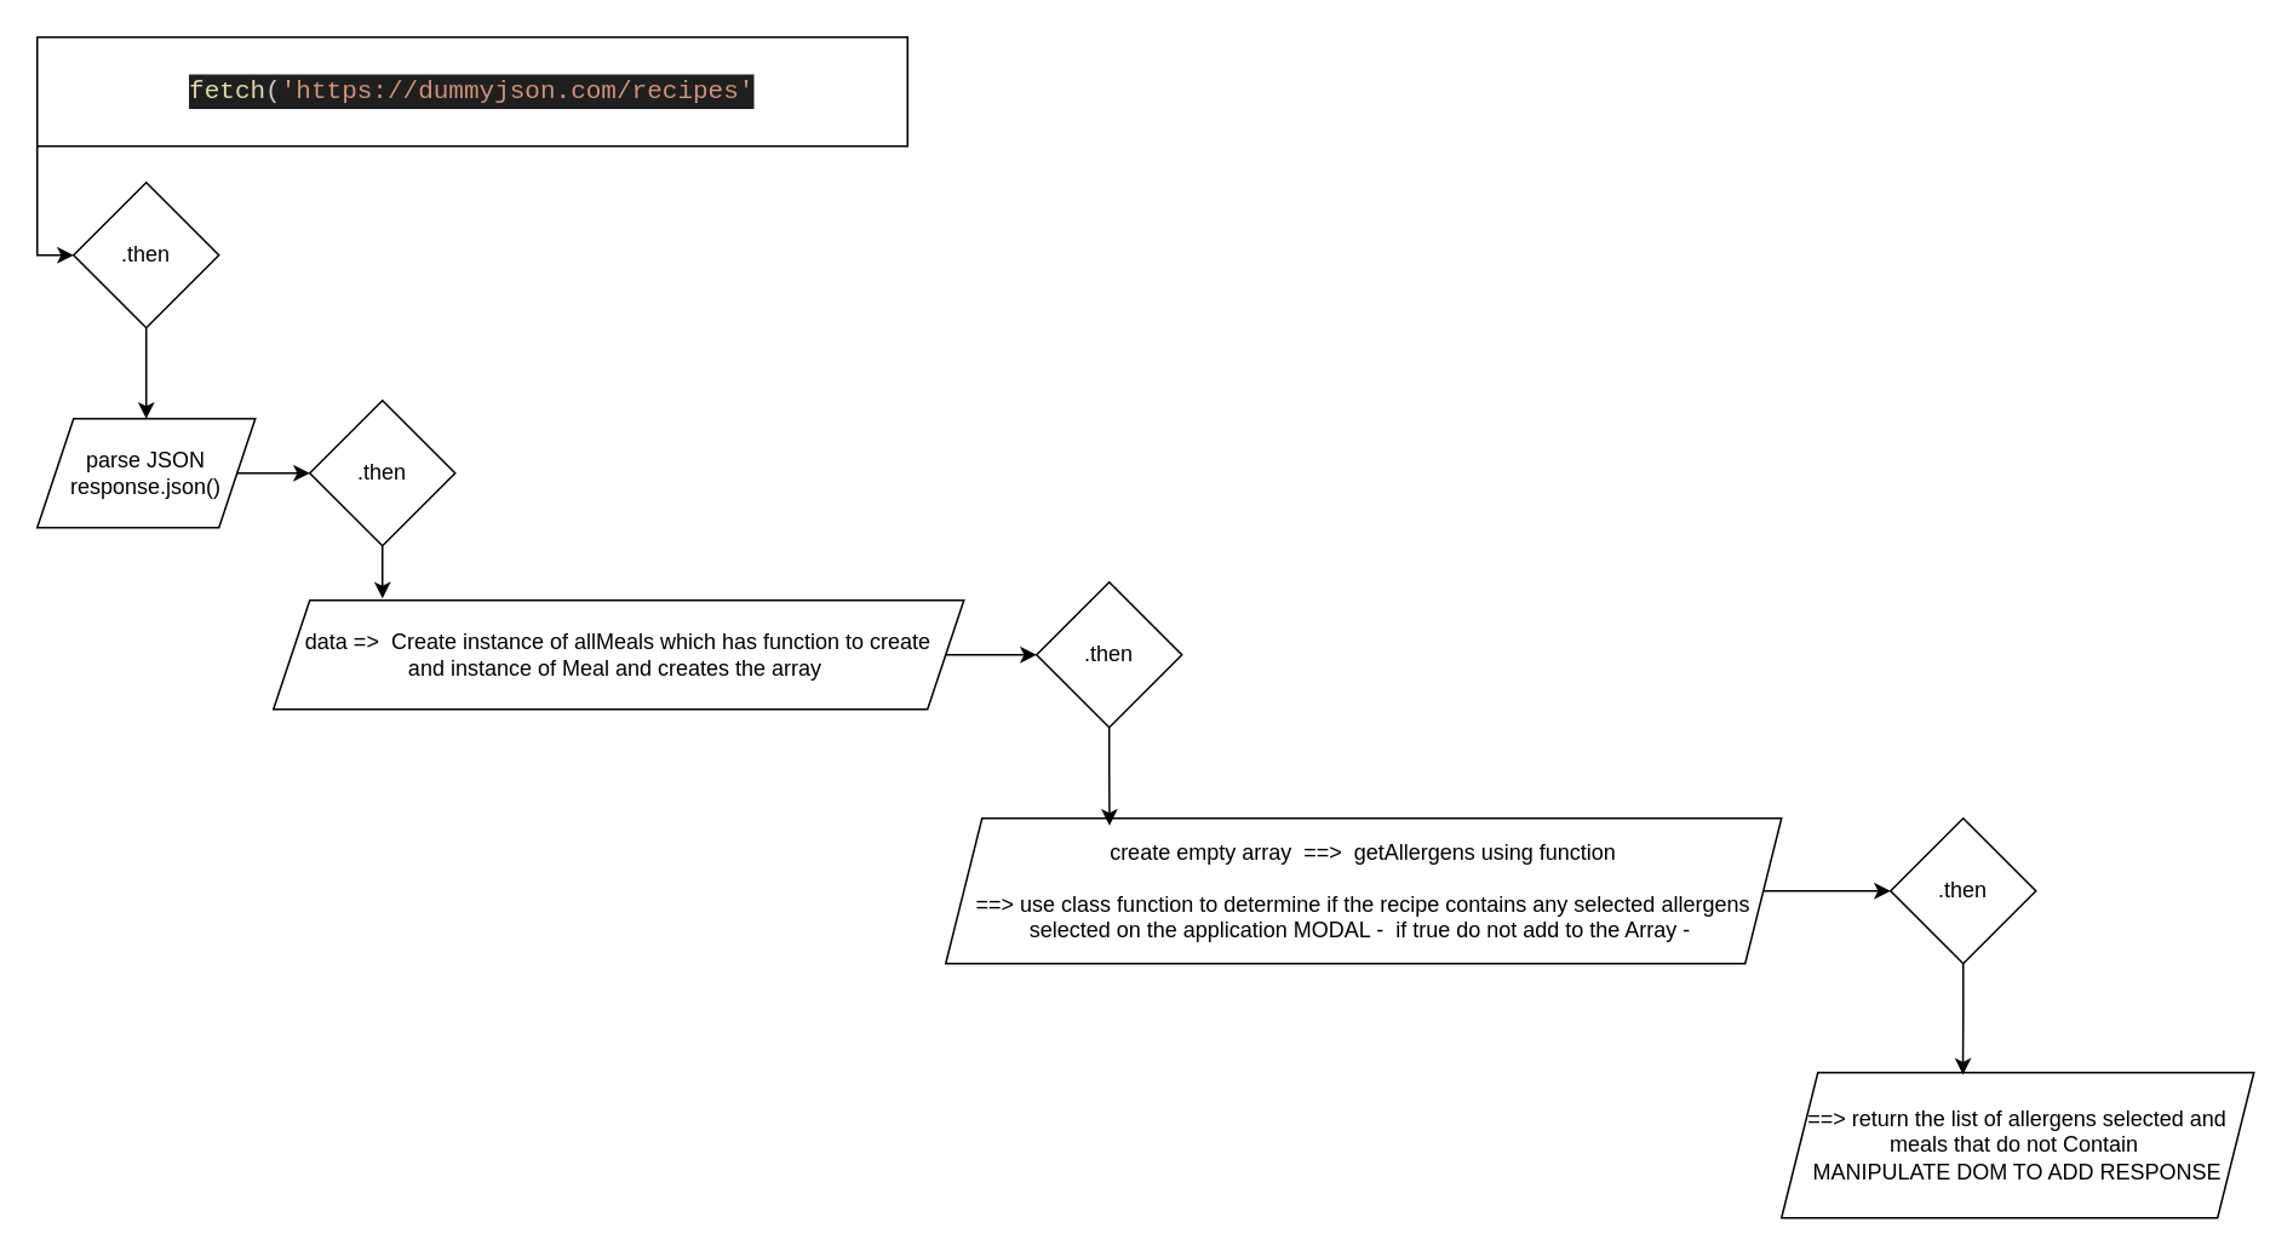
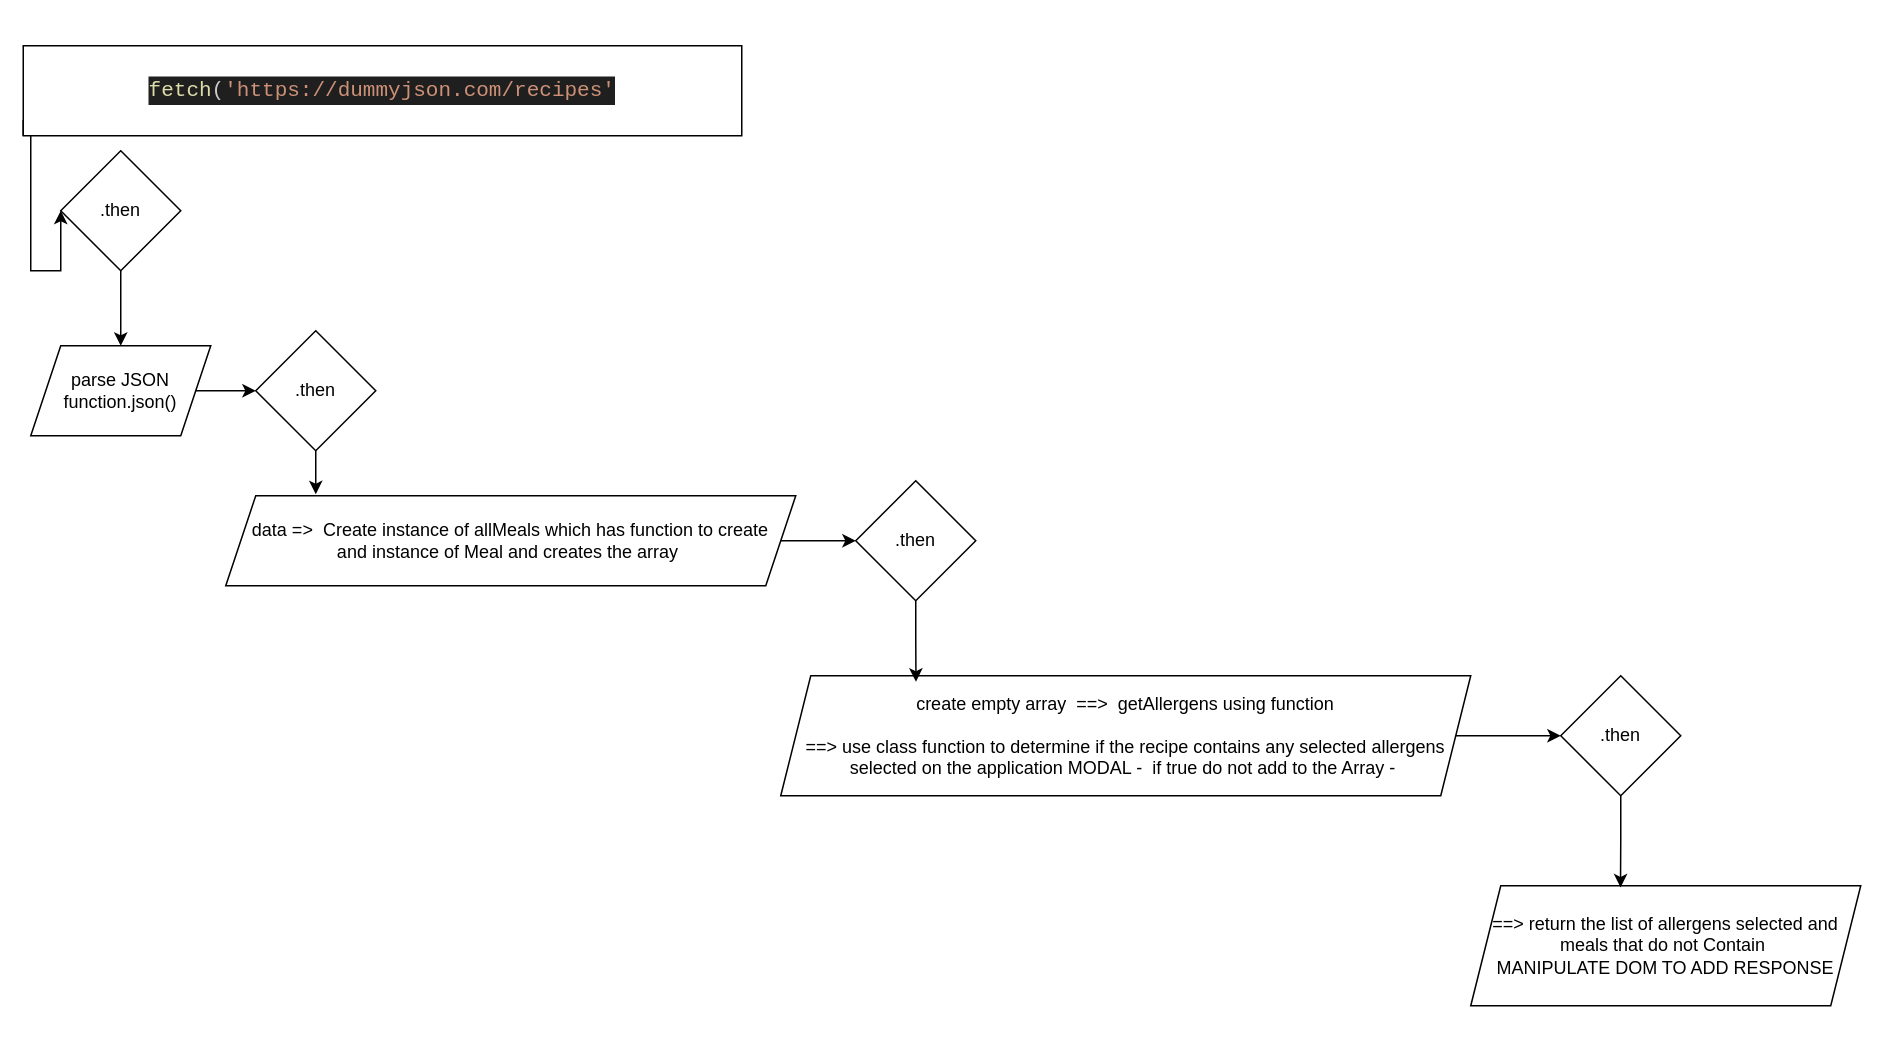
- <mxCell id="3" value="&lt;div style=&quot;color: rgb(204, 204, 204); background-color: rgb(31, 31, 31); font-family: Consolas, &amp;quot;Courier New&amp;quot;, monospace; font-size: 14px; line-height: 19px; white-space: pre;&quot;&gt;&lt;span style=&quot;color: #dcdcaa;&quot;&gt;fetch&lt;/span&gt;(&lt;span style=&quot;color: #ce9178;&quot;&gt;'https://dummyjson.com/recipes'&lt;/span&gt;&lt;/div&gt;" style="rounded=0;whiteSpace=wrap;html=1;" parent="1" vertex="1"><mxGeometry x="20" y="20" width="479" height="60" as="geometry" /></mxCell>
+ <mxCell id="3" value="&lt;div style=&quot;color: rgb(204, 204, 204); background-color: rgb(31, 31, 31); font-family: Consolas, &amp;quot;Courier New&amp;quot;, monospace; font-size: 14px; line-height: 19px; white-space: pre;&quot;&gt;&lt;span style=&quot;color: #dcdcaa;&quot;&gt;fetch&lt;/span&gt;(&lt;span style=&quot;color: #ce9178;&quot;&gt;'https://dummyjson.com/recipes'&lt;/span&gt;&lt;/div&gt;" style="rounded=0;whiteSpace=wrap;html=1;" parent="1" vertex="1"><mxGeometry x="15" y="30" width="479" height="60" as="geometry" /></mxCell>
- <mxCell id="7" value="parse JSON&lt;div&gt;response.json()&lt;/div&gt;" style="shape=parallelogram;perimeter=parallelogramPerimeter;whiteSpace=wrap;html=1;fixedSize=1;rounded=0;" vertex="1" parent="1"><mxGeometry x="20" y="230" width="120" height="60" as="geometry" /></mxCell>
+ <mxCell id="7" value="parse JSON&lt;div&gt;function.json()&lt;/div&gt;" style="shape=parallelogram;perimeter=parallelogramPerimeter;whiteSpace=wrap;html=1;fixedSize=1;rounded=0;" vertex="1" parent="1"><mxGeometry x="20" y="230" width="120" height="60" as="geometry" /></mxCell>
